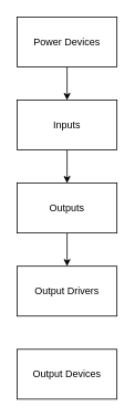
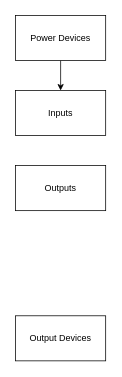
- <mxCell id="4" value="" style="edgeStyle=orthogonalEdgeStyle;rounded=0;orthogonalLoop=1;jettySize=auto;html=1;" edge="1" parent="1" source="5" target="7"><mxGeometry relative="1" as="geometry" /></mxCell>
- <mxCell id="6" value="" style="edgeStyle=orthogonalEdgeStyle;rounded=0;orthogonalLoop=1;jettySize=auto;html=1;" edge="1" parent="1" source="7" target="8"><mxGeometry relative="1" as="geometry" /></mxCell>
- <mxCell id="8" value="Output Drivers" style="whiteSpace=wrap;html=1;rounded=0;" vertex="1" parent="1"><mxGeometry x="20" y="320" width="120" height="60" as="geometry" /></mxCell>
